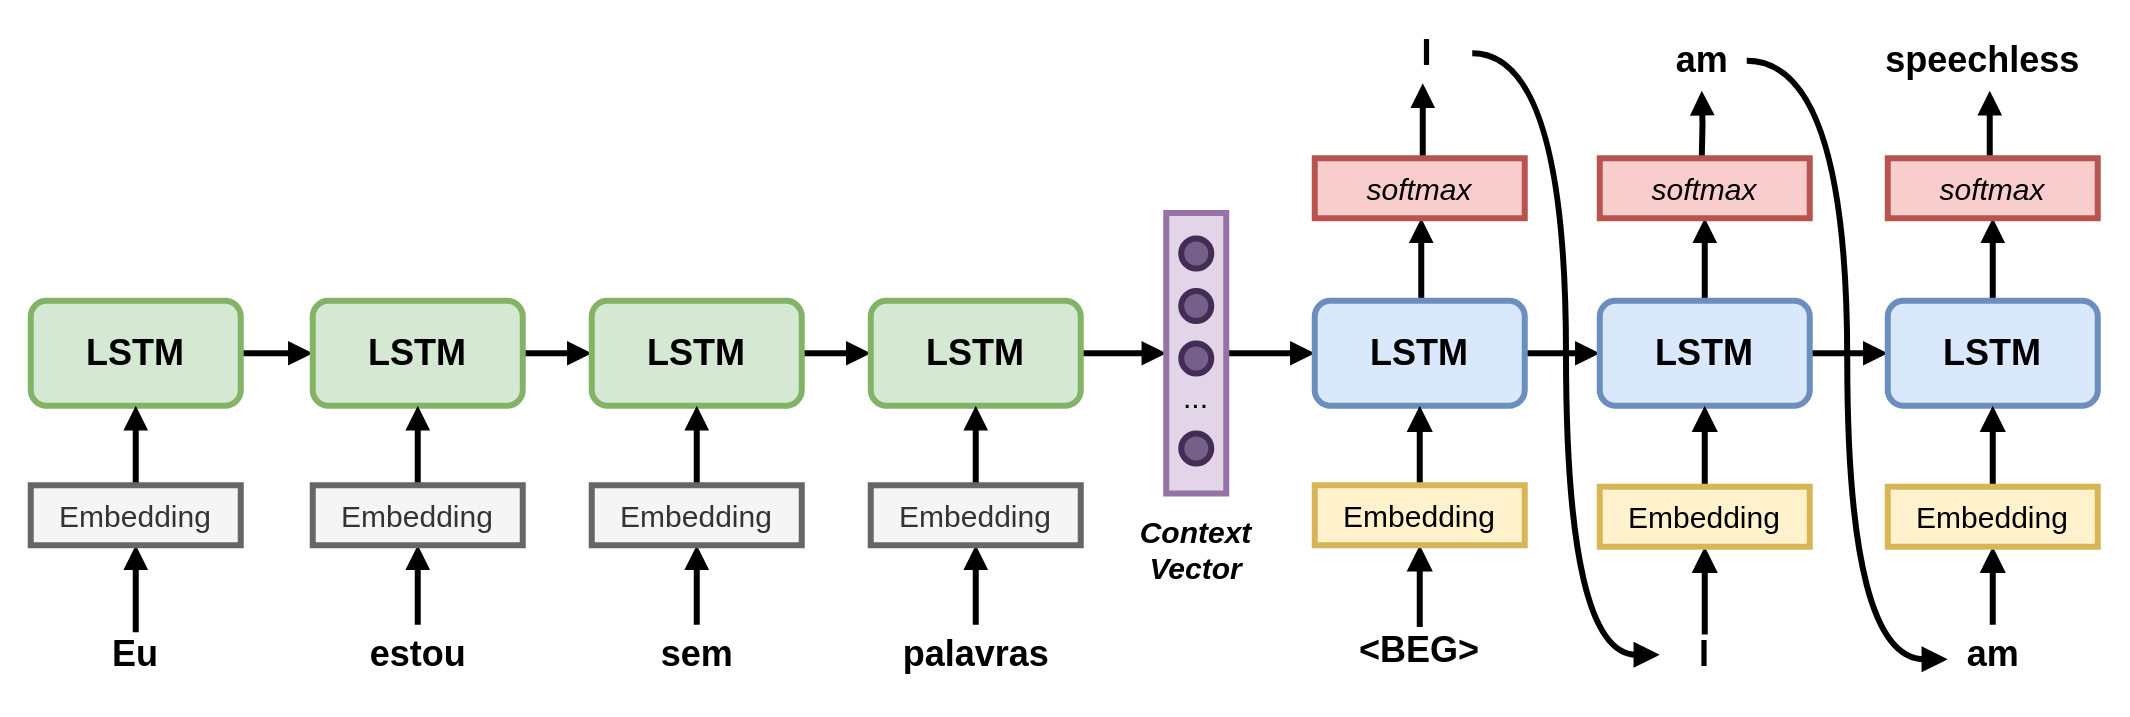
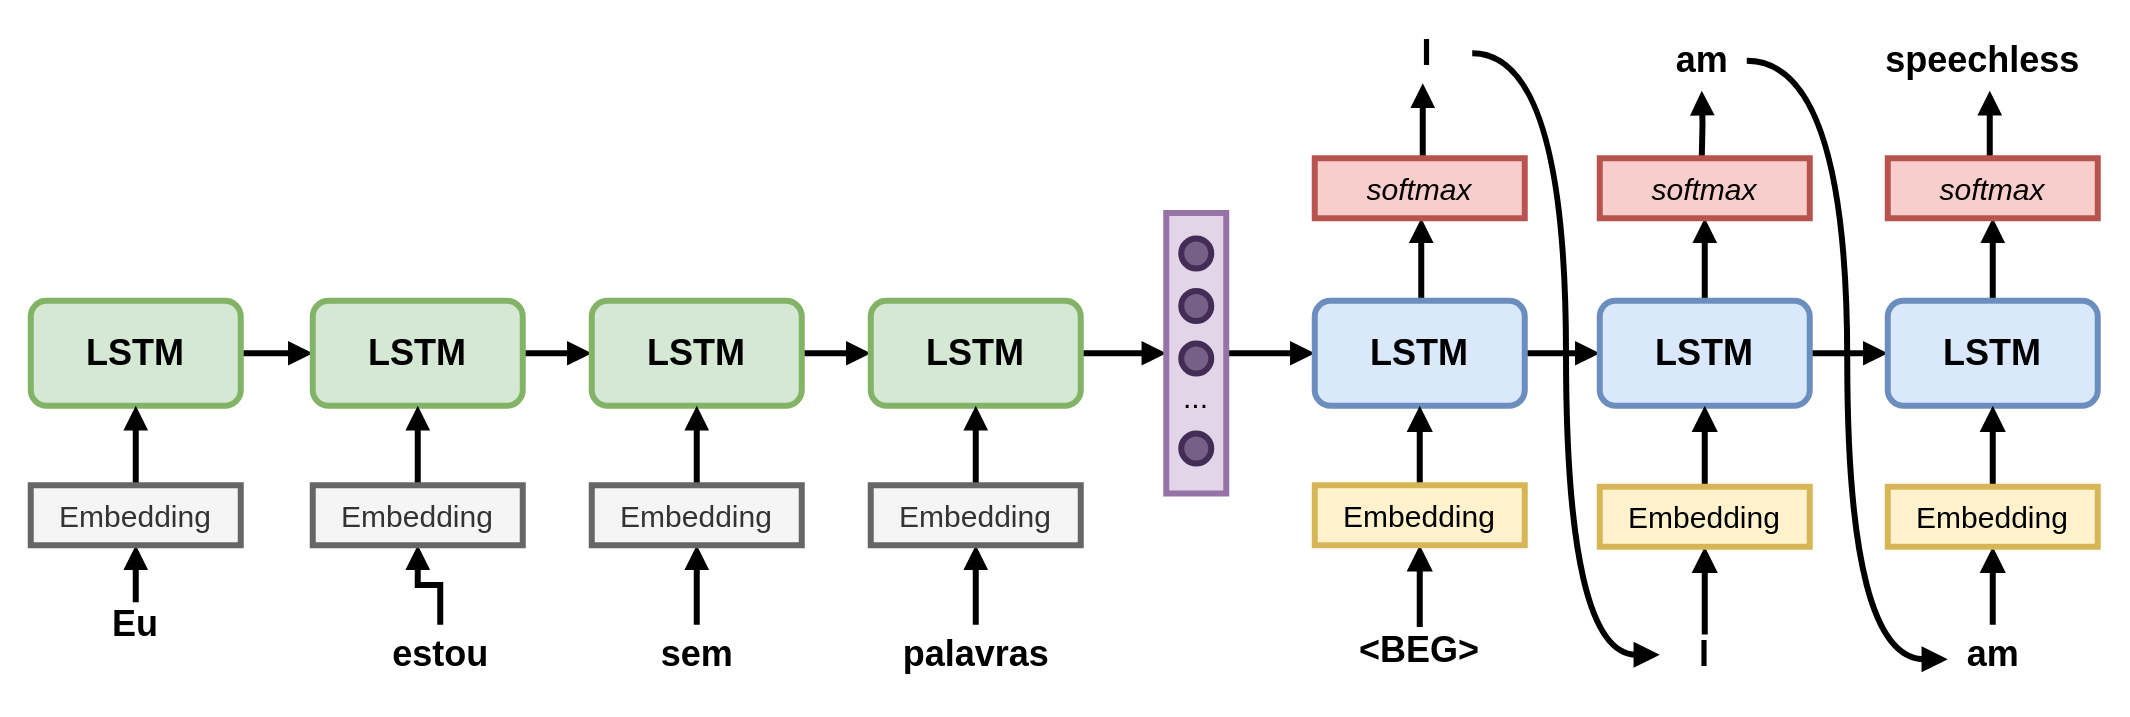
- <mxCell id="47" value="&lt;b&gt;&lt;i&gt;Context&lt;br&gt;Vector&lt;/i&gt;&lt;/b&gt;" style="text;html=1;strokeColor=none;fillColor=none;align=center;verticalAlign=middle;whiteSpace=wrap;rounded=0;strokeWidth=4;fontSize=20;" parent="1" vertex="1"><mxGeometry x="767" y="345" width="60" height="42" as="geometry" /></mxCell>
- <mxCell id="3" value="&lt;b&gt;Eu&lt;/b&gt;" style="text;html=1;strokeColor=none;fillColor=none;align=center;verticalAlign=middle;whiteSpace=wrap;rounded=0;fontSize=24;" parent="1" vertex="1"><mxGeometry x="60" y="421" width="60" height="30" as="geometry" /></mxCell>
+ <mxCell id="3" value="&lt;b&gt;Eu&lt;/b&gt;" style="text;html=1;strokeColor=none;fillColor=none;align=center;verticalAlign=middle;whiteSpace=wrap;rounded=0;fontSize=24;" parent="1" vertex="1"><mxGeometry x="60" y="401" width="60" height="30" as="geometry" /></mxCell>
- <mxCell id="5" value="estou" style="text;html=1;align=center;verticalAlign=middle;resizable=0;points=[];autosize=1;strokeColor=none;fillColor=none;fontSize=24;fontStyle=1" parent="1" vertex="1"><mxGeometry x="233" y="416" width="90" height="40" as="geometry" /></mxCell>
+ <mxCell id="5" value="estou" style="text;html=1;align=center;verticalAlign=middle;resizable=0;points=[];autosize=1;strokeColor=none;fillColor=none;fontSize=24;fontStyle=1" parent="1" vertex="1"><mxGeometry x="248" y="416" width="90" height="40" as="geometry" /></mxCell>
